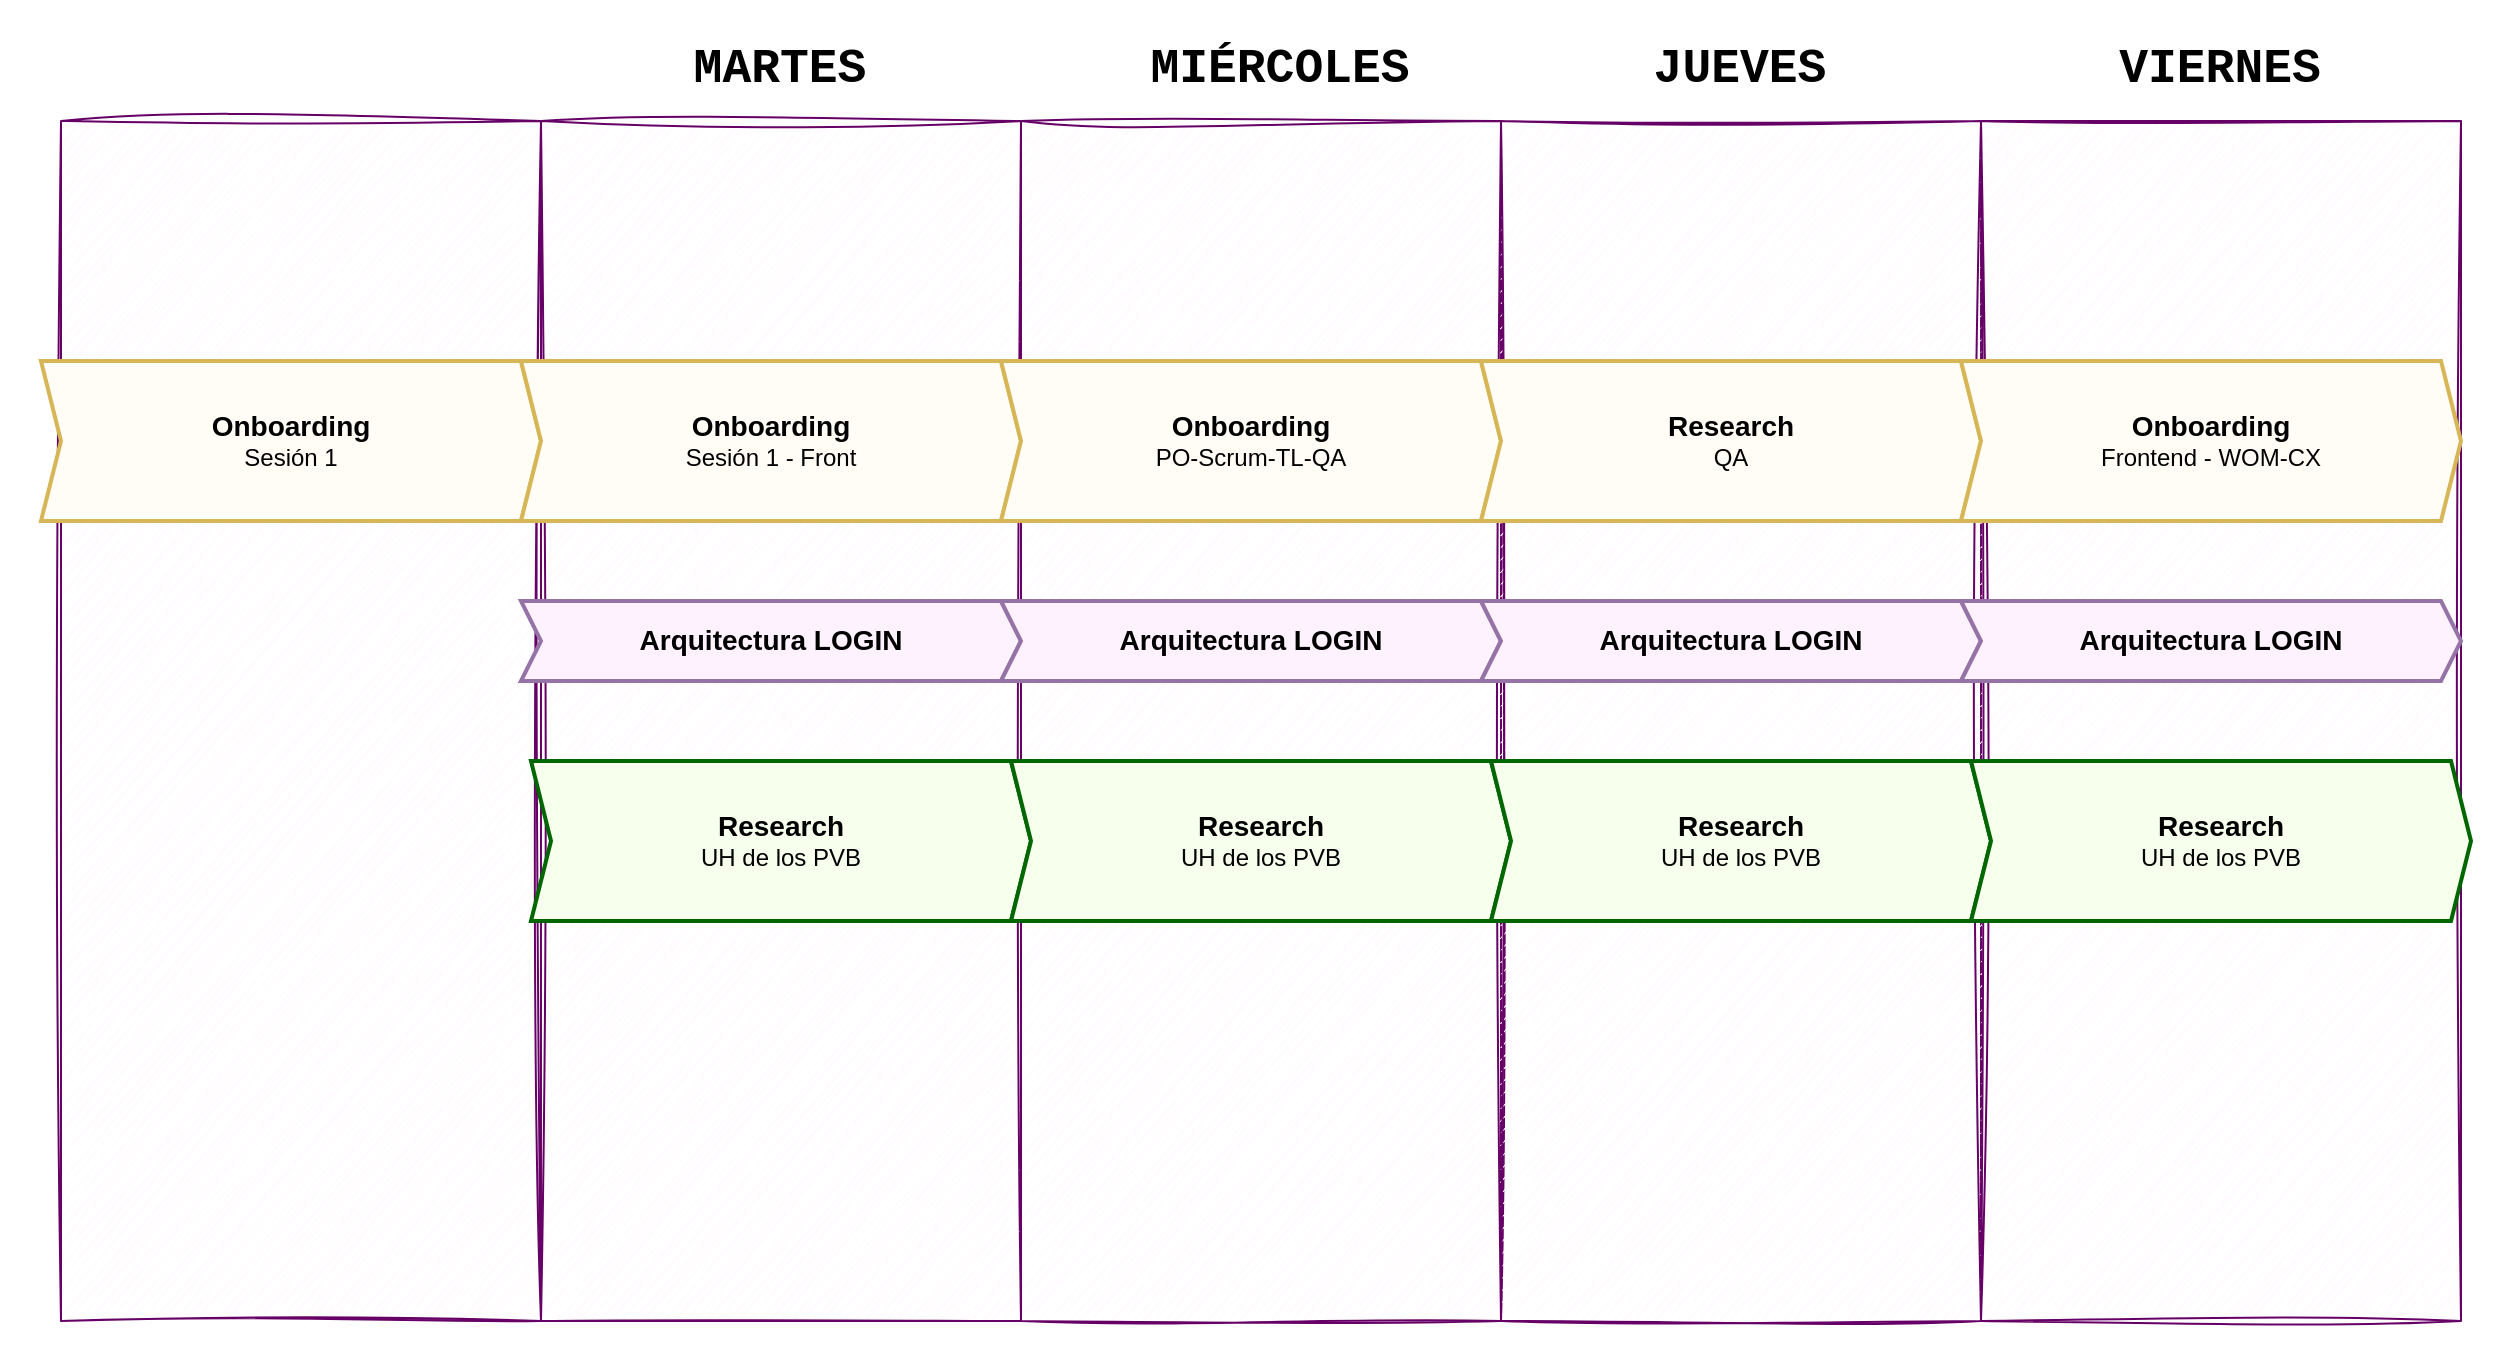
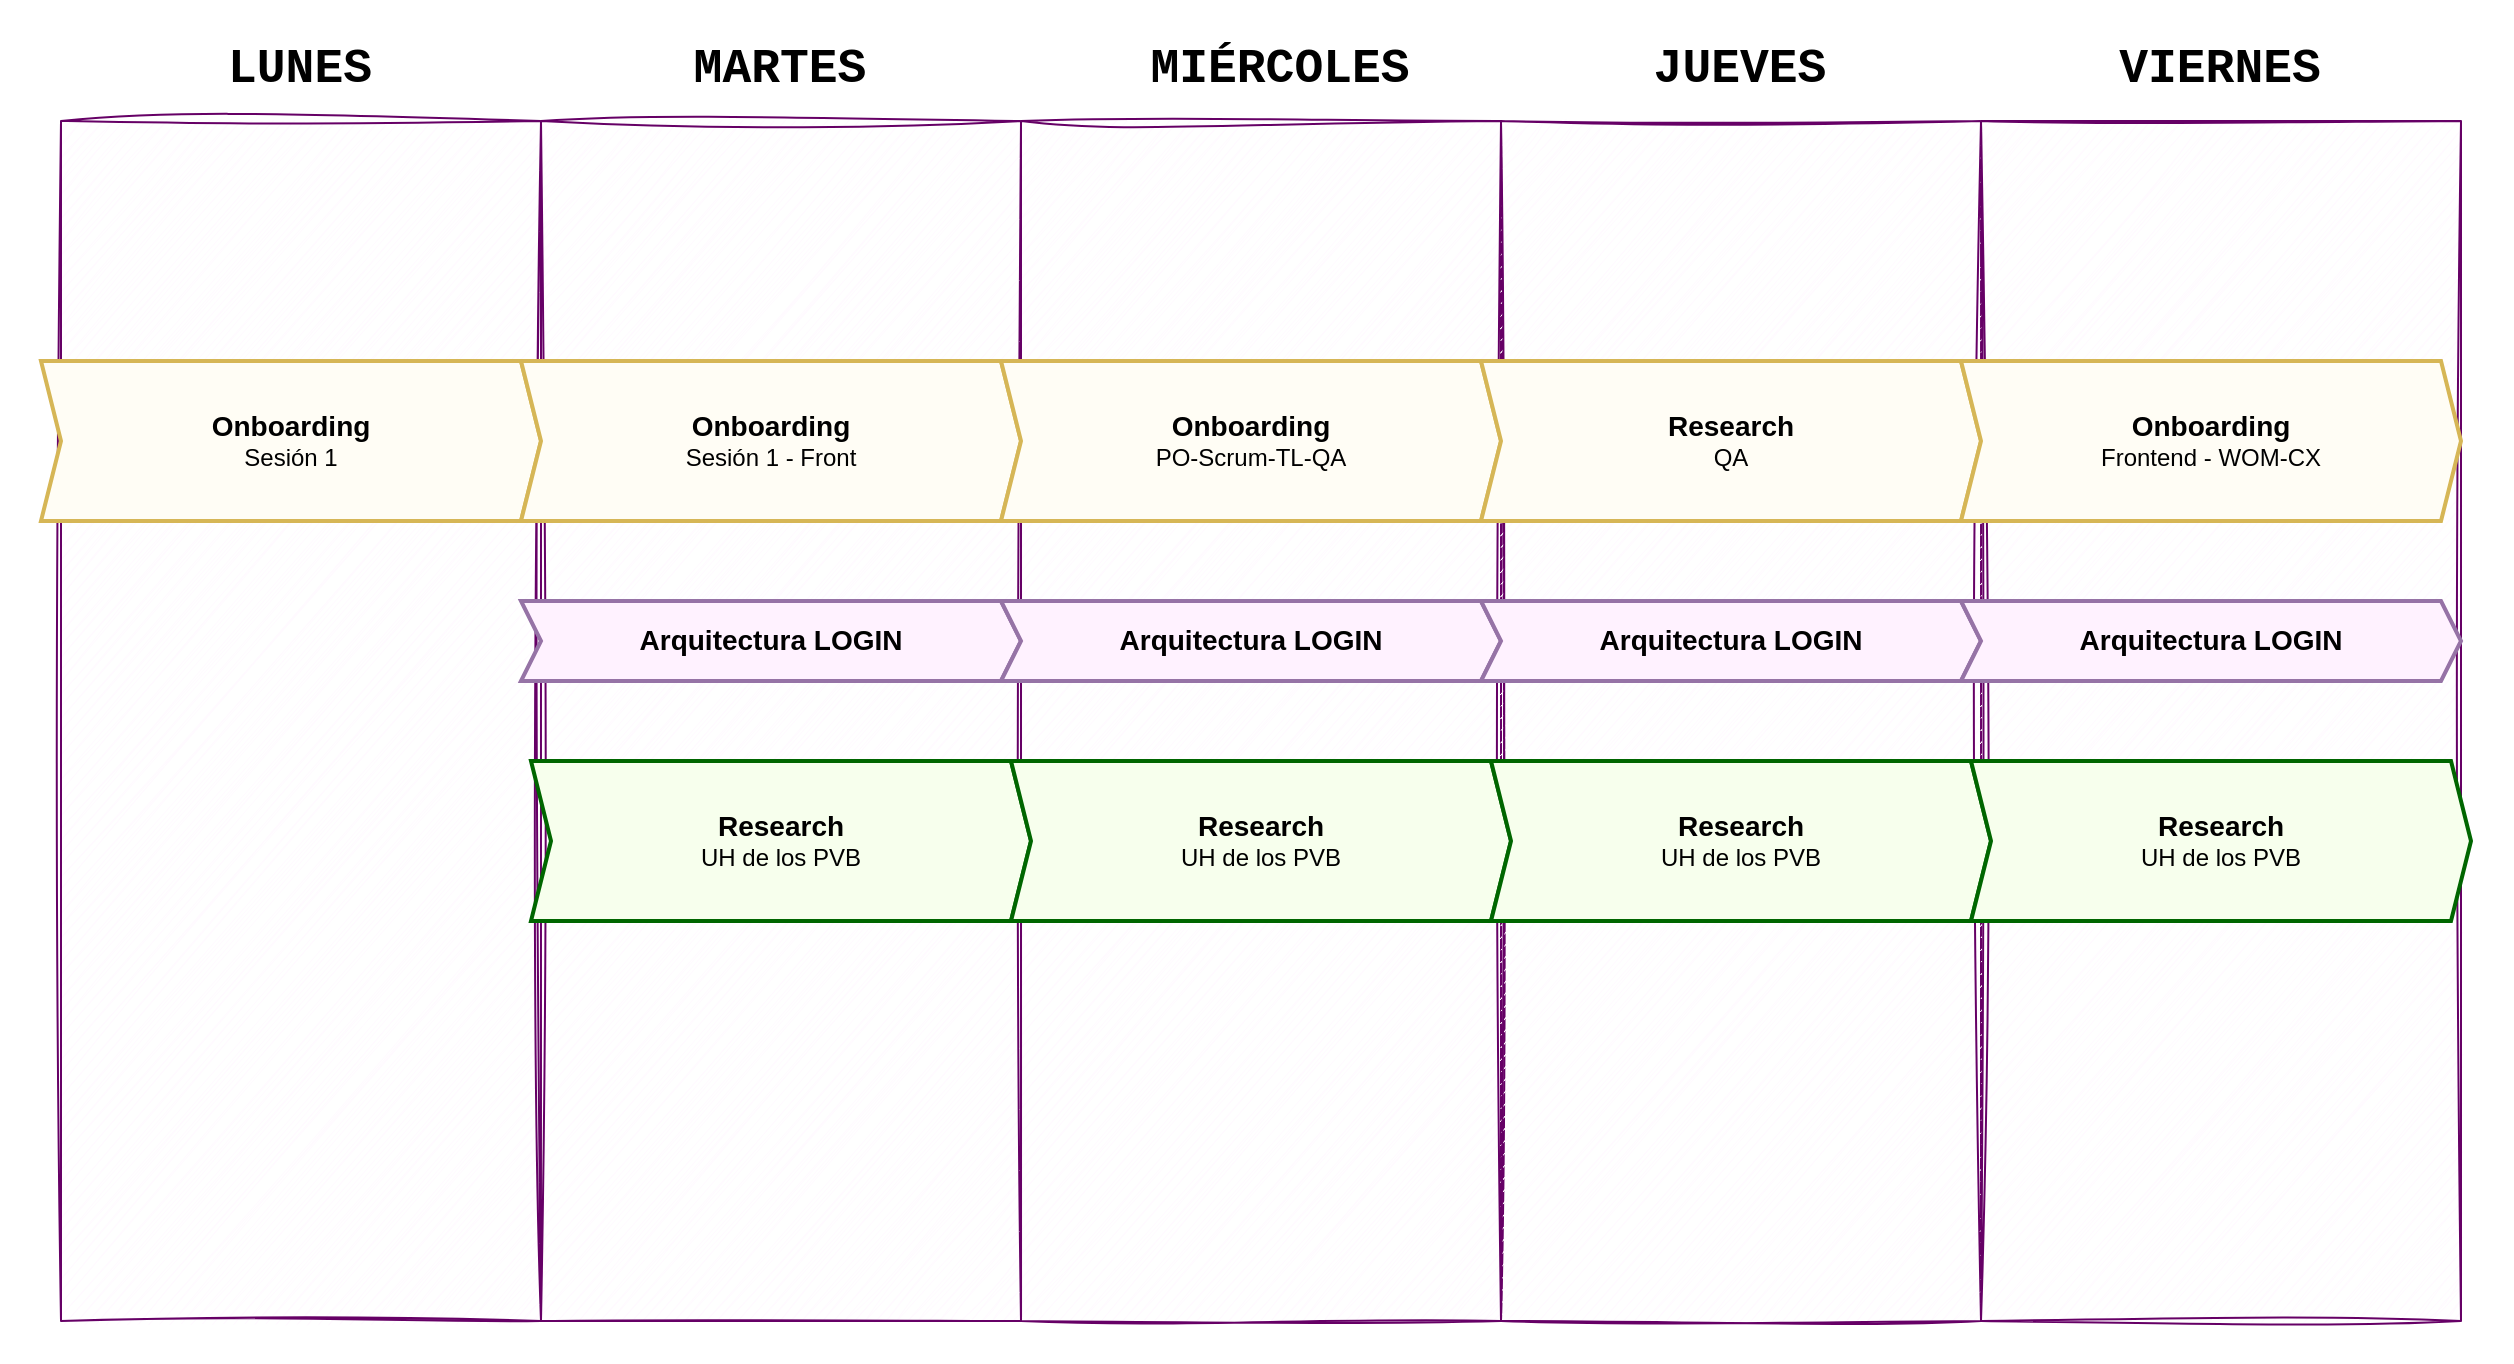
+ <mxCell id="3" value="&lt;font face=&quot;Courier New&quot;&gt;&lt;b&gt;&lt;font style=&quot;font-size: 24px;&quot;&gt;LUNES&lt;/font&gt;&lt;/b&gt;&lt;/font&gt;" style="text;html=1;strokeColor=none;fillColor=none;align=center;verticalAlign=middle;whiteSpace=wrap;rounded=0;" vertex="1" parent="1"><mxGeometry x="120" y="20" width="60" height="30" as="geometry" /></mxCell>
